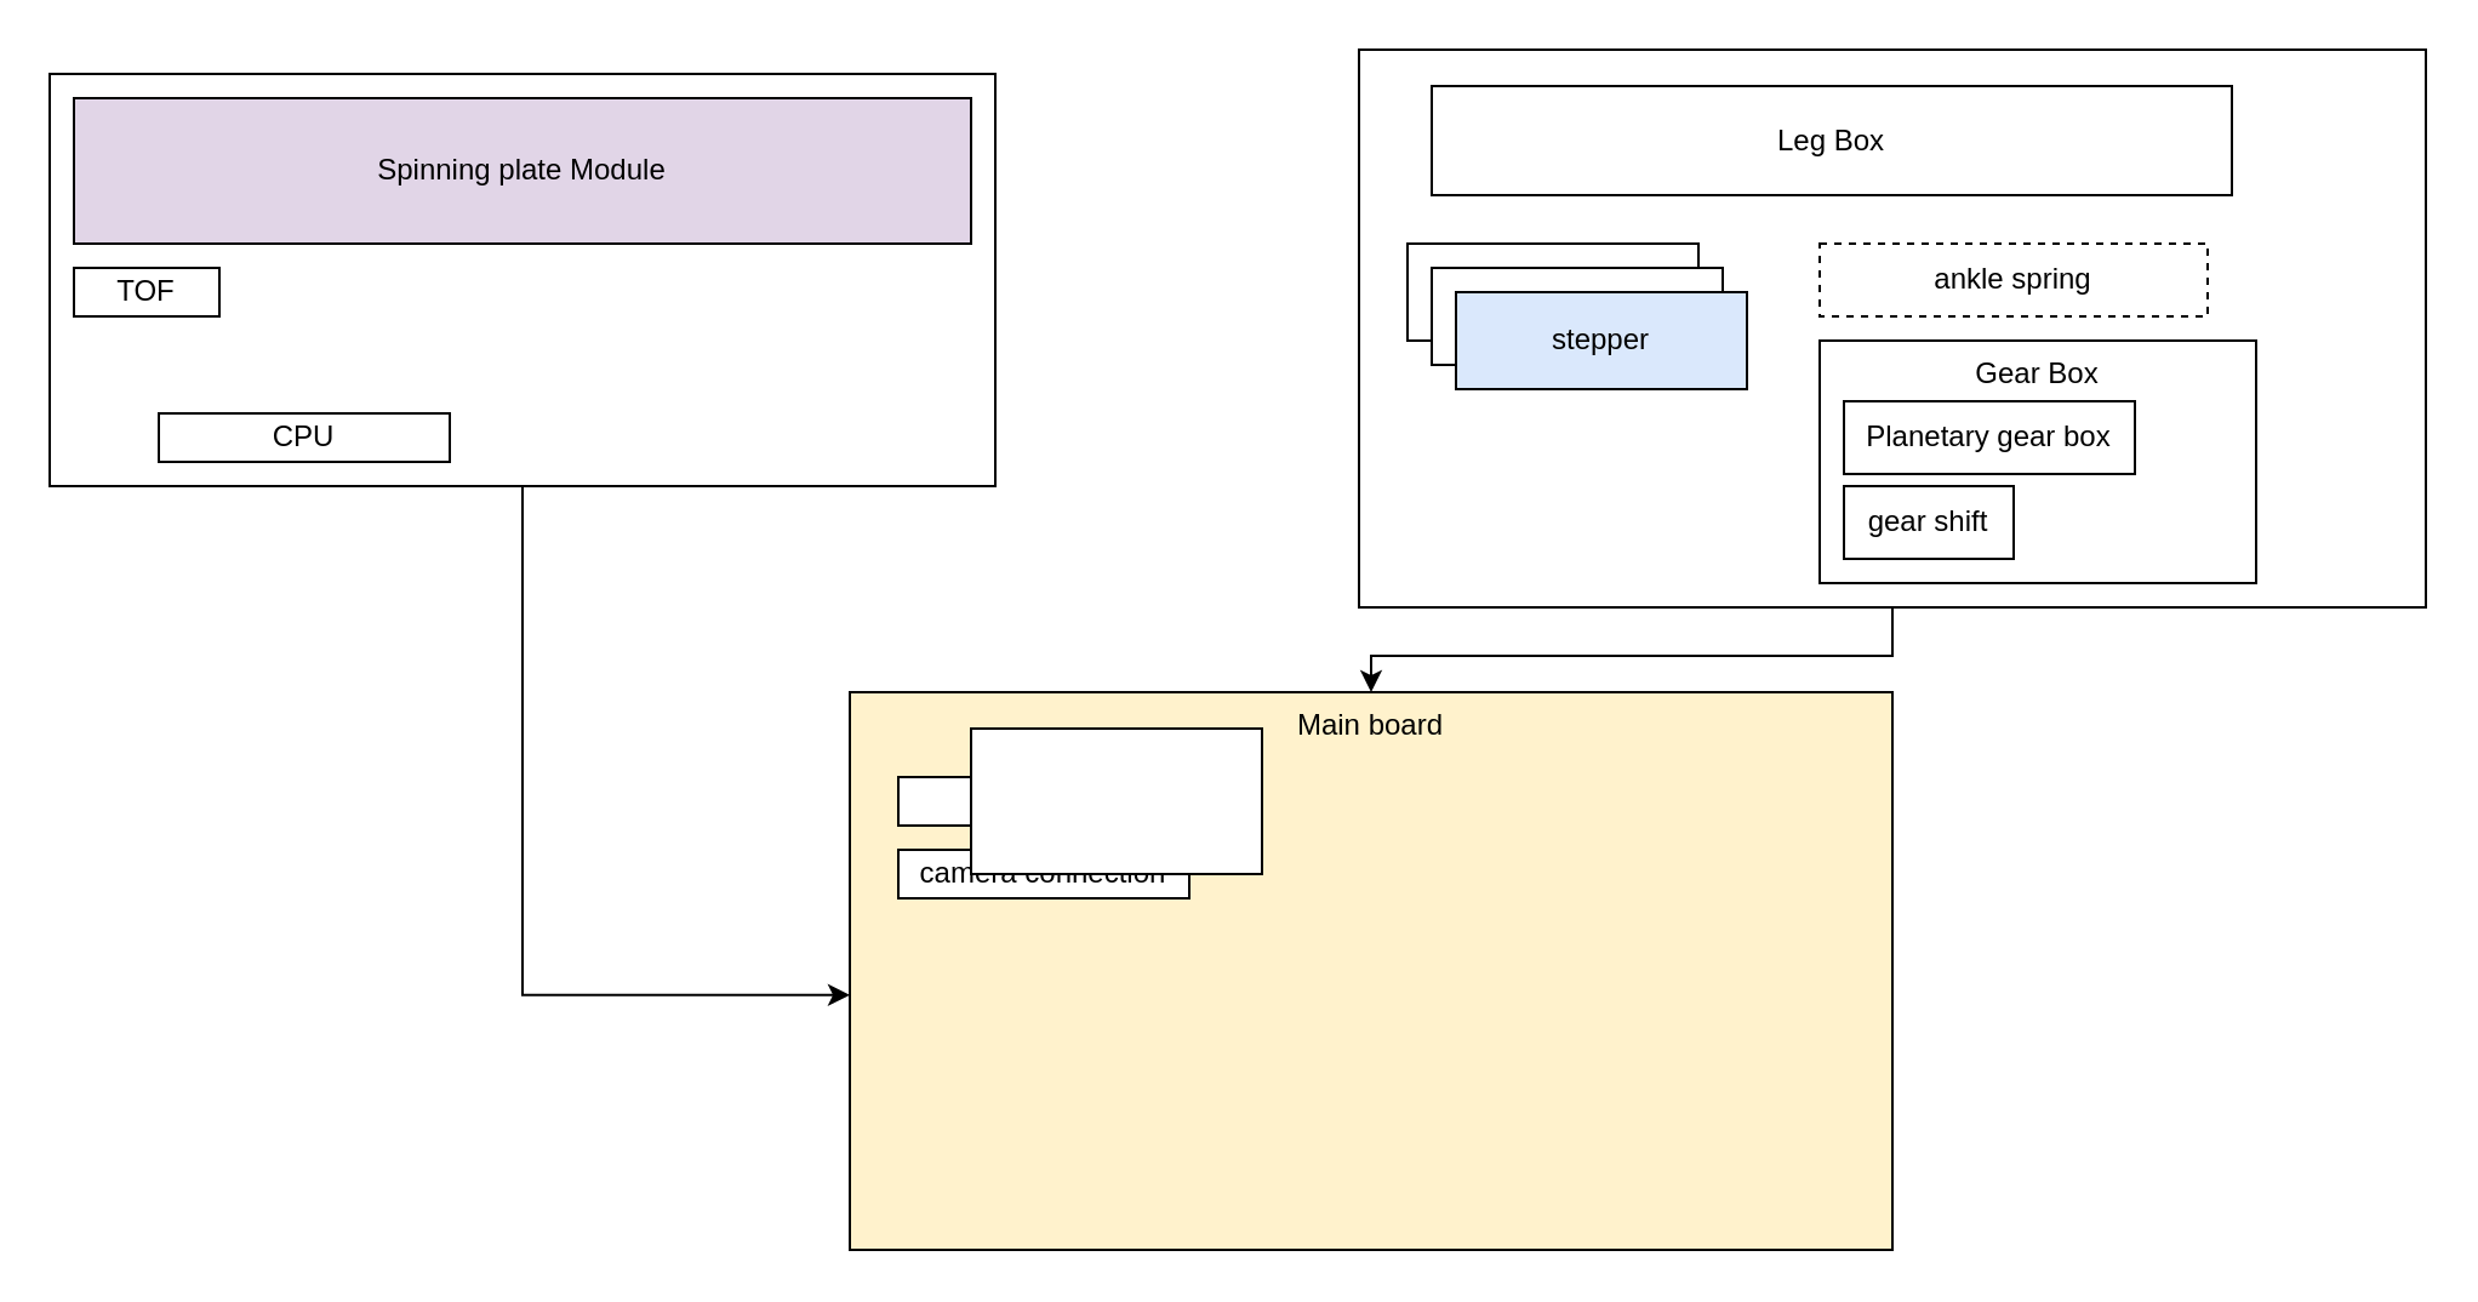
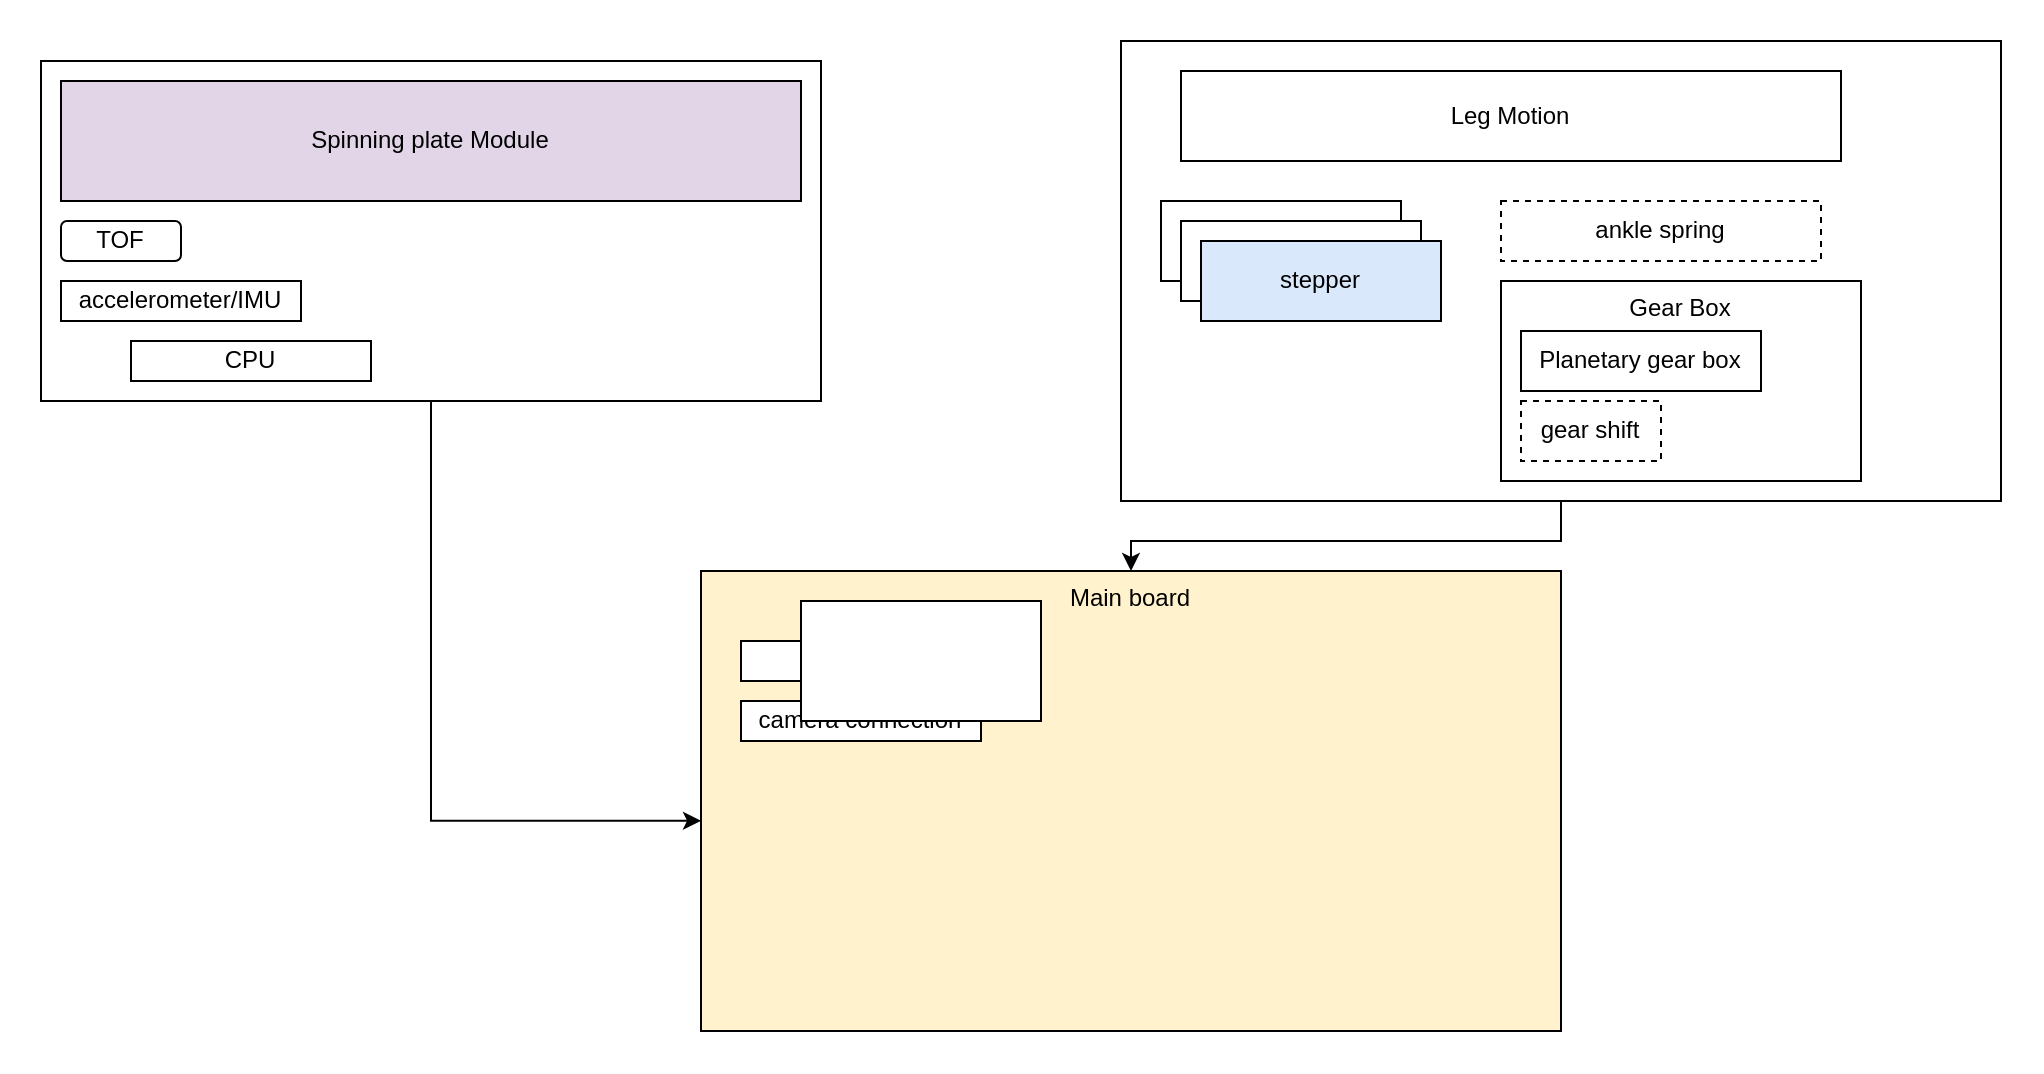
- <mxCell id="8" value="Leg Box" style="rounded=0;whiteSpace=wrap;html=1;" vertex="1" parent="1"><mxGeometry x="590" y="35" width="330" height="45" as="geometry" /></mxCell>
+ <mxCell id="8" value="Leg Motion" style="rounded=0;whiteSpace=wrap;html=1;" vertex="1" parent="1"><mxGeometry x="590" y="35" width="330" height="45" as="geometry" /></mxCell>
- <mxCell id="6" value="TOF" style="rounded=0;whiteSpace=wrap;html=1;movable=1;resizable=1;rotatable=1;deletable=1;editable=1;locked=0;connectable=1;" vertex="1" parent="1"><mxGeometry x="30" y="110" width="60" height="20" as="geometry" /></mxCell>
+ <mxCell id="6" value="TOF" style="whiteSpace=wrap;html=1;movable=1;resizable=1;rotatable=1;deletable=1;editable=1;locked=0;connectable=1;rounded=1;" vertex="1" parent="1"><mxGeometry x="30" y="110" width="60" height="20" as="geometry" /></mxCell>
+ <mxCell id="7" value="accelerometer/IMU" style="rounded=0;whiteSpace=wrap;html=1;movable=1;resizable=1;rotatable=1;deletable=1;editable=1;locked=0;connectable=1;" vertex="1" parent="1"><mxGeometry x="30" y="140" width="120" height="20" as="geometry" /></mxCell>
- <mxCell id="24" value="gear shift" style="rounded=0;whiteSpace=wrap;html=1;" vertex="1" parent="1"><mxGeometry x="760" y="200" width="70" height="30" as="geometry" /></mxCell>
+ <mxCell id="24" value="gear shift" style="rounded=0;whiteSpace=wrap;html=1;dashed=1;" vertex="1" parent="1"><mxGeometry x="760" y="200" width="70" height="30" as="geometry" /></mxCell>
